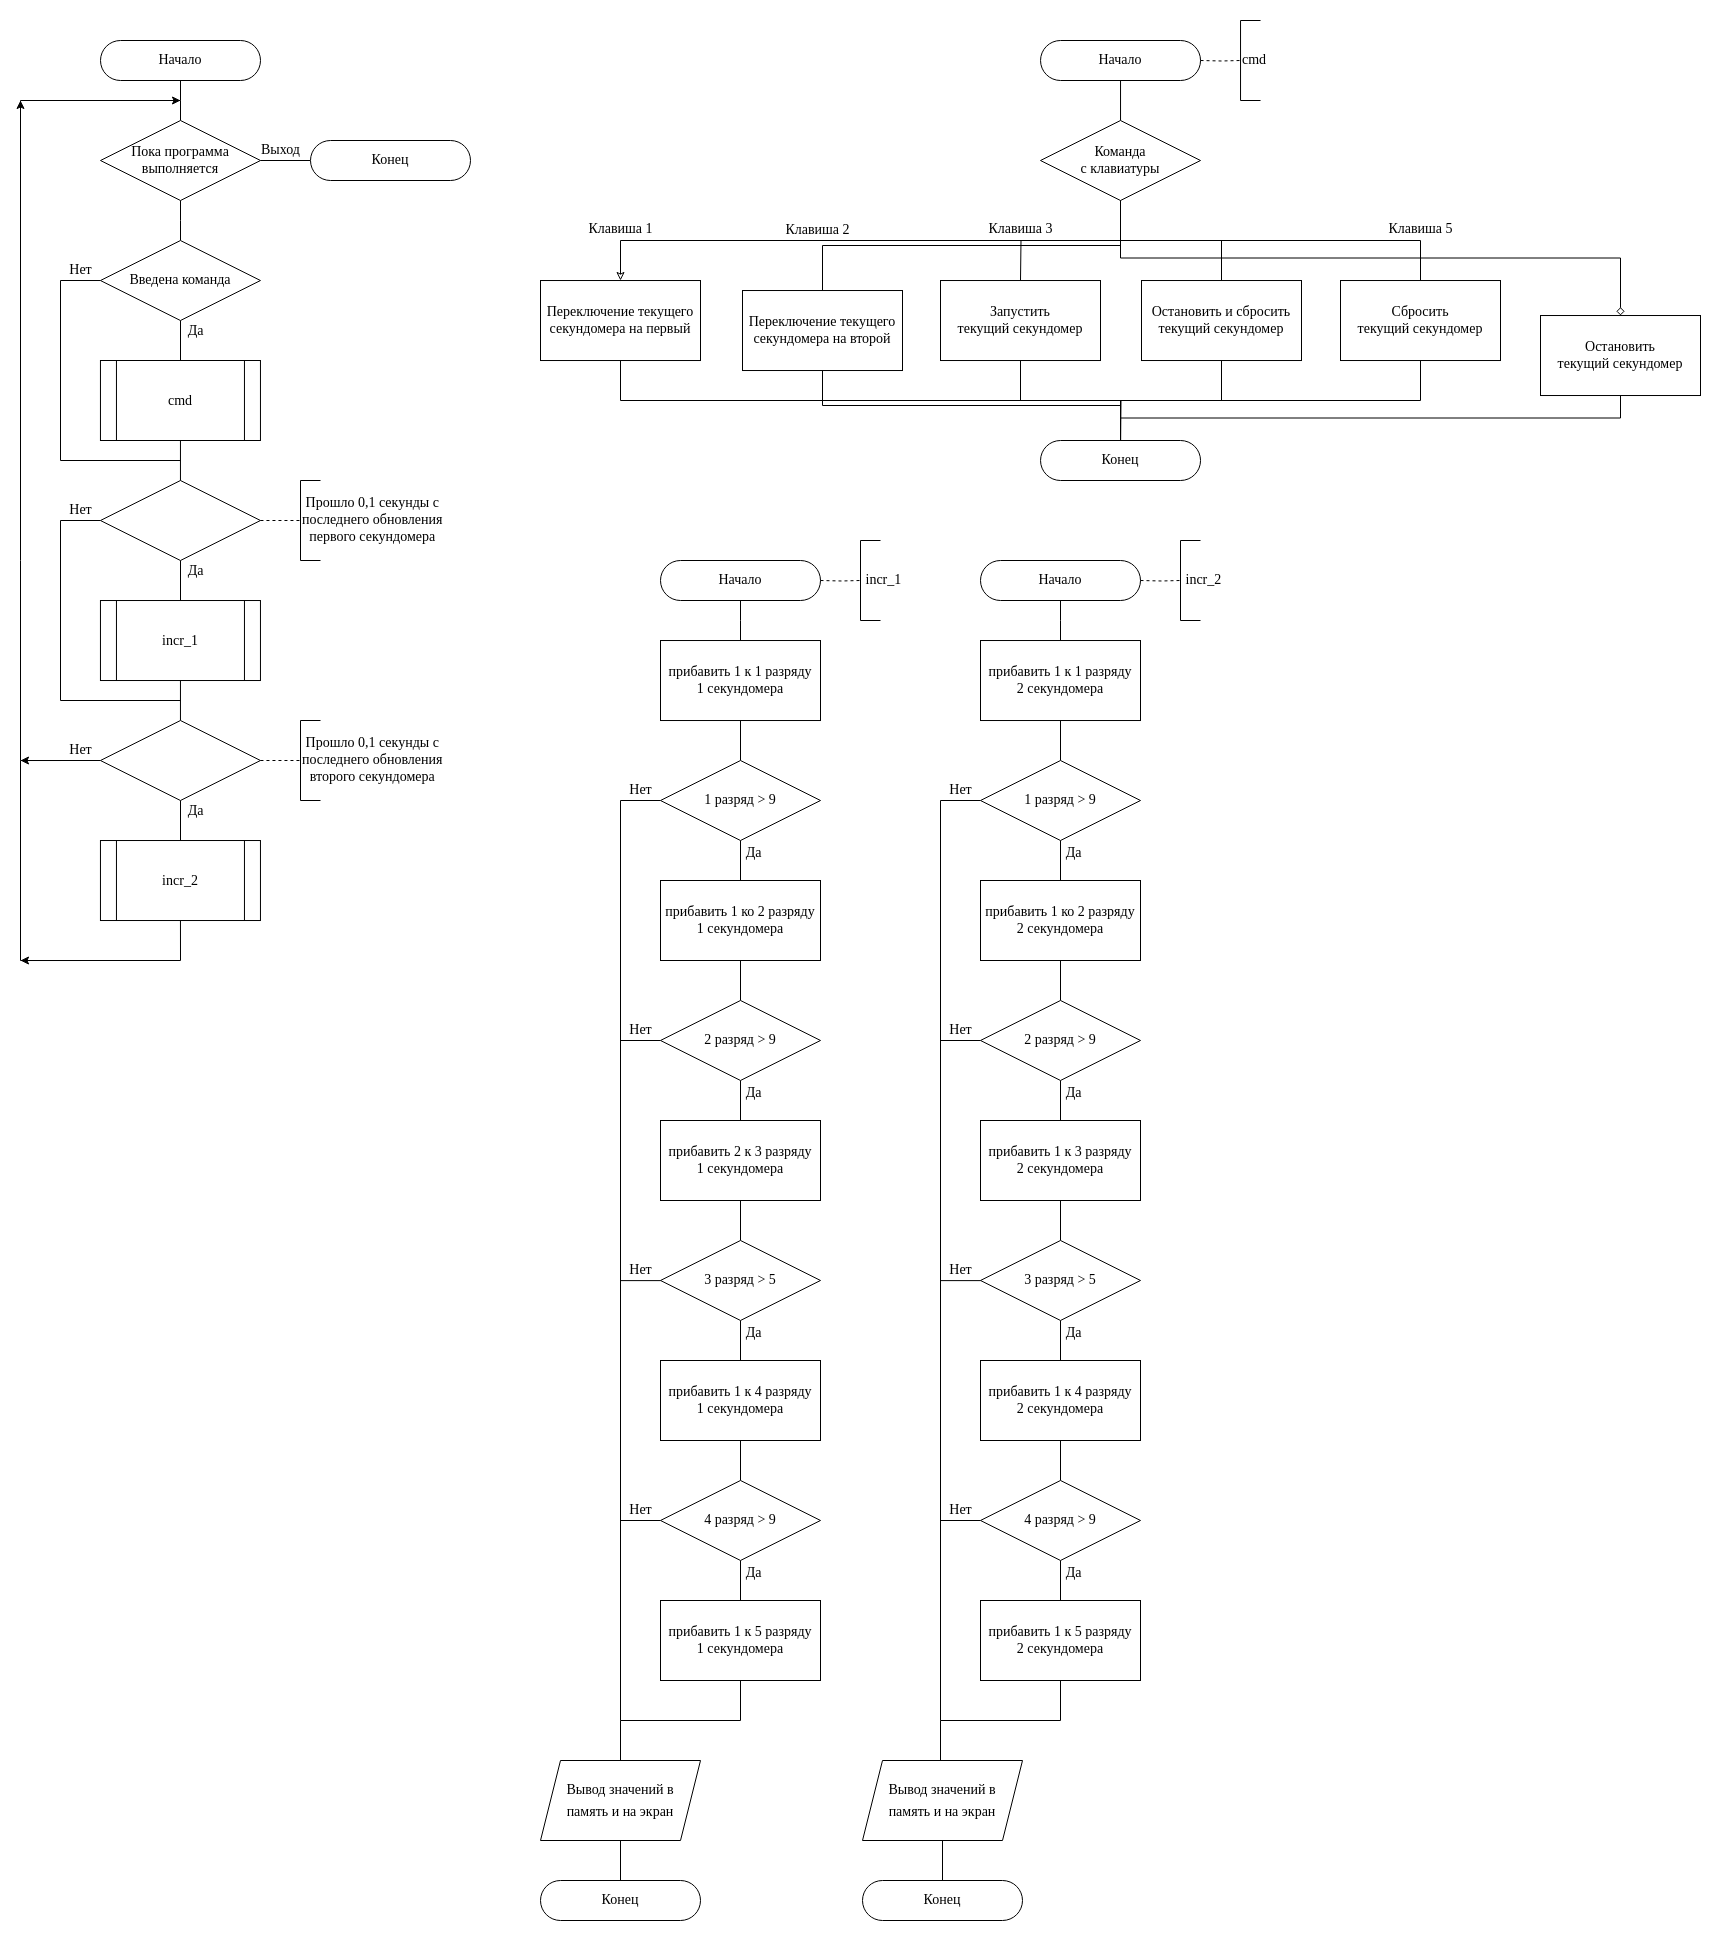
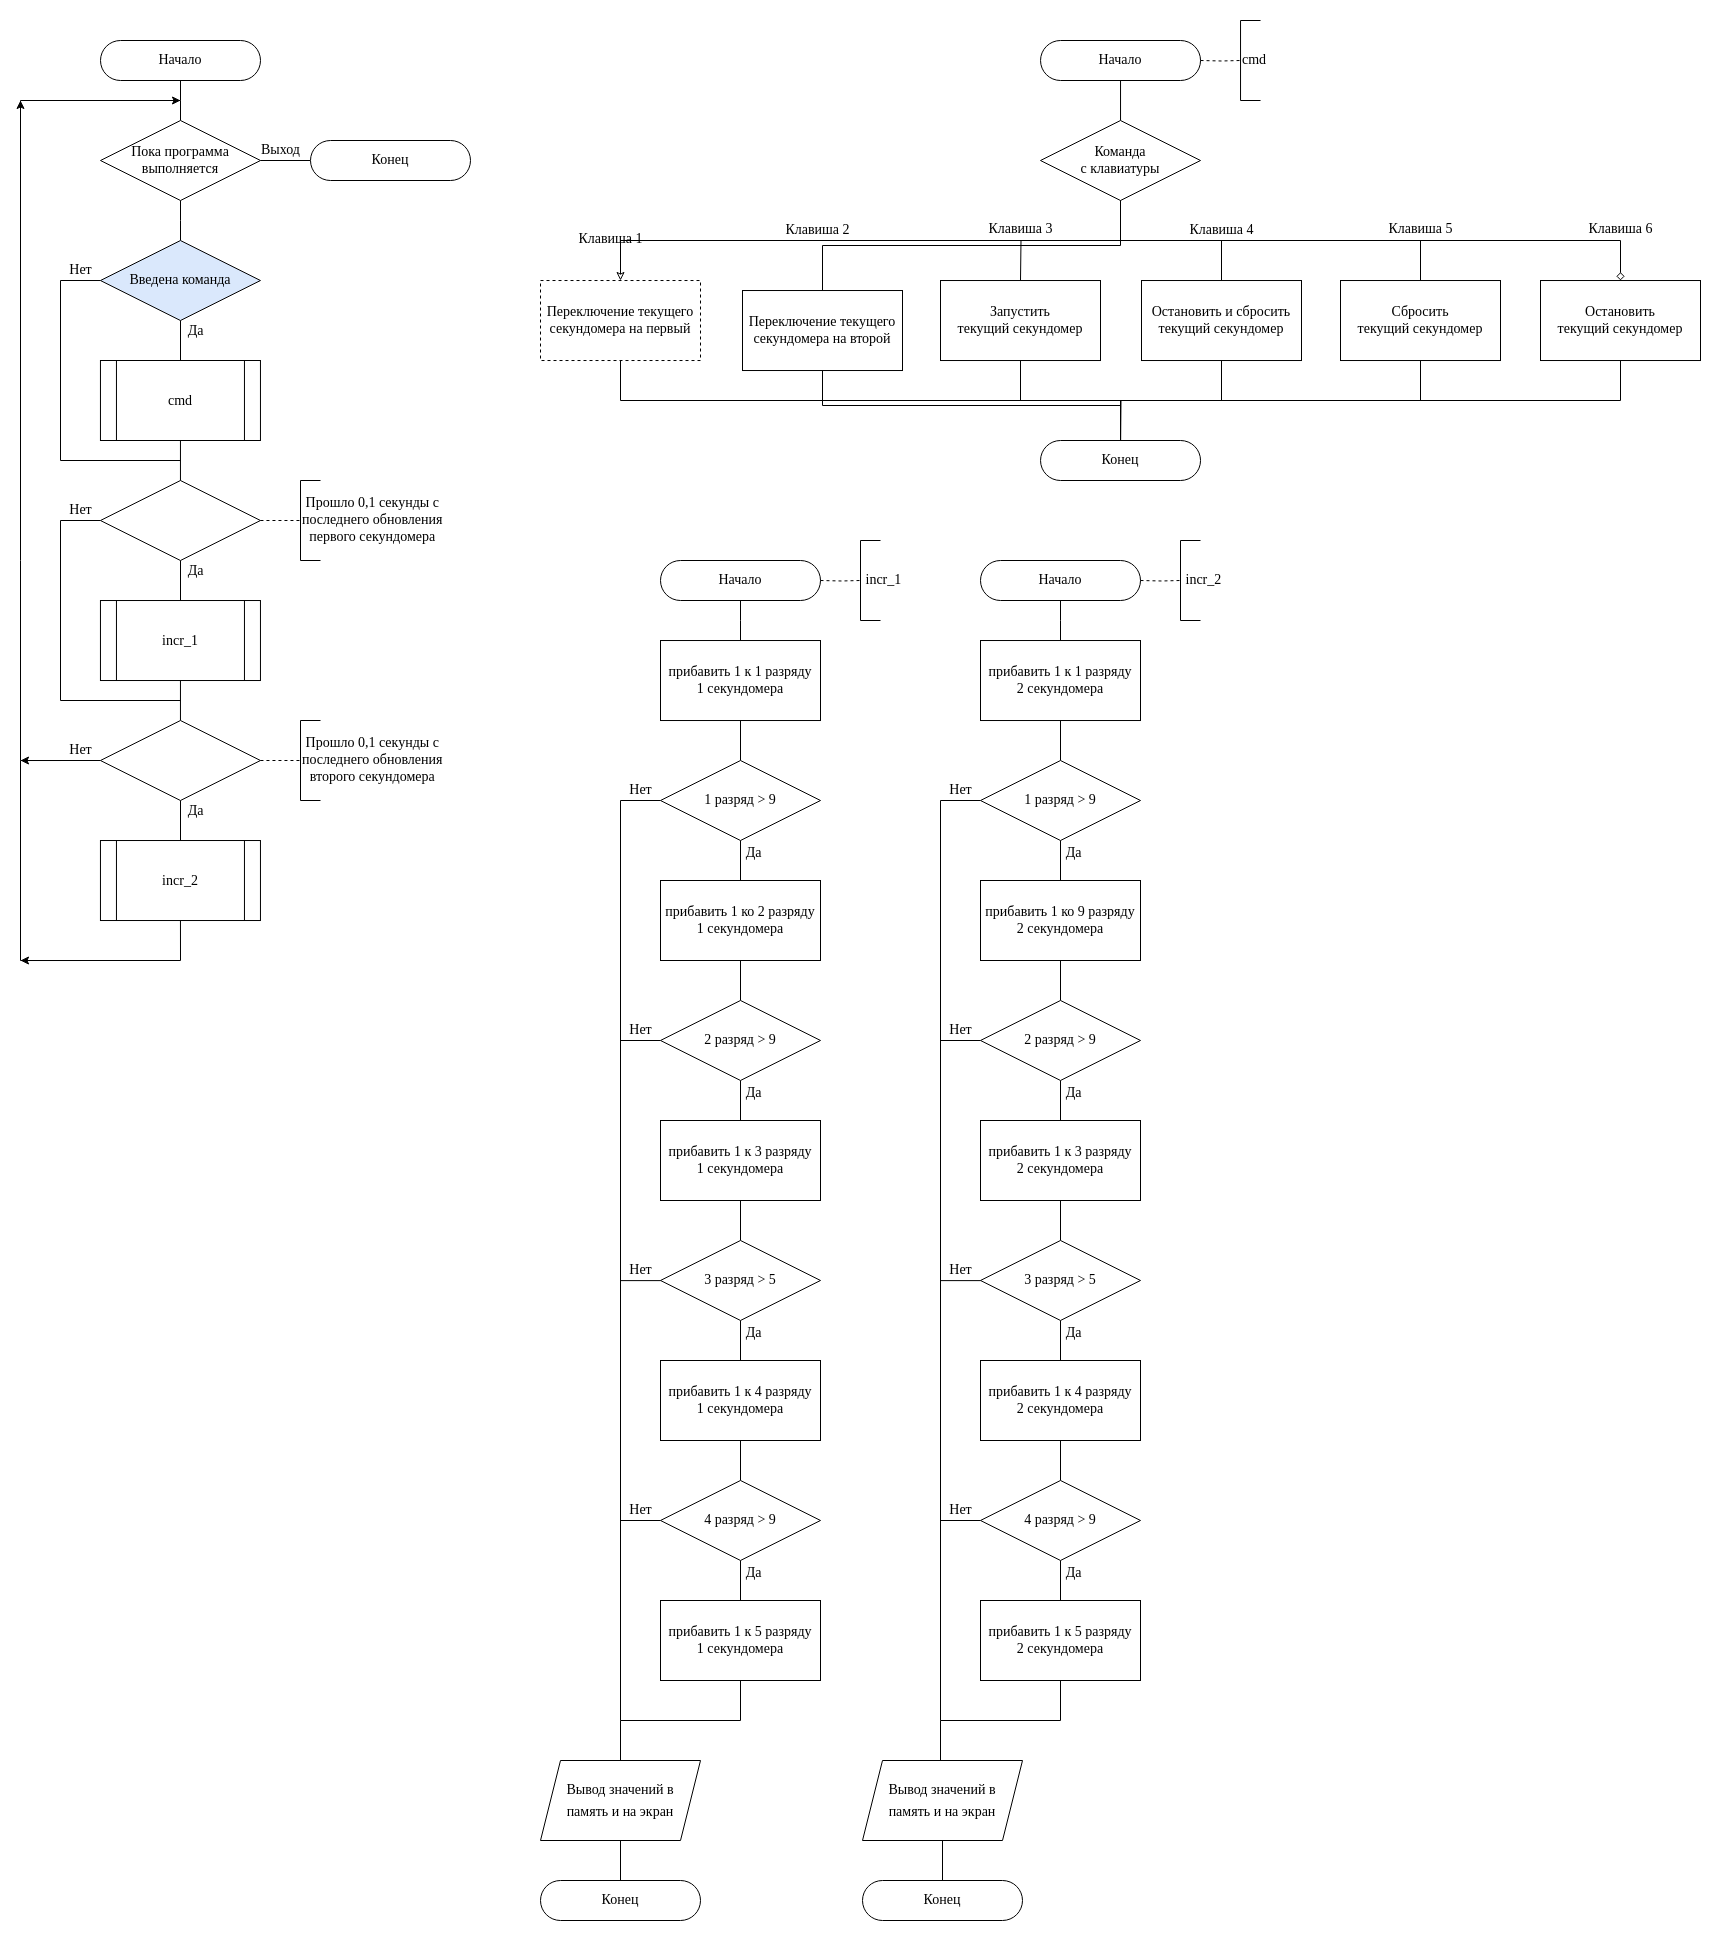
- <mxCell id="17" value="Клавиша 1" style="text;html=1;align=center;verticalAlign=middle;resizable=0;points=[];autosize=1;strokeColor=none;fillColor=none;fontSize=14;fontFamily=Times New Roman;" parent="1" vertex="1"><mxGeometry x="575" y="214" width="90" height="30" as="geometry" /></mxCell>
+ <mxCell id="17" value="Клавиша 1" style="text;html=1;align=center;verticalAlign=middle;resizable=0;points=[];autosize=1;strokeColor=none;fillColor=none;fontSize=14;fontFamily=Times New Roman;" parent="1" vertex="1"><mxGeometry x="565" y="224" width="90" height="30" as="geometry" /></mxCell>
+ <mxCell id="34" value="Клавиша 6" style="text;html=1;align=center;verticalAlign=middle;resizable=0;points=[];autosize=1;strokeColor=none;fillColor=none;fontSize=14;fontFamily=Times New Roman;" vertex="1" parent="1"><mxGeometry x="1575" y="214" width="90" height="30" as="geometry" /></mxCell>
+ <mxCell id="32" value="Клавиша 4" style="text;html=1;align=center;verticalAlign=middle;resizable=0;points=[];autosize=1;strokeColor=none;fillColor=none;fontSize=14;fontFamily=Times New Roman;" vertex="1" parent="1"><mxGeometry x="1176" y="215" width="90" height="30" as="geometry" /></mxCell>
- <mxCell id="137" value="Введена команда" style="rhombus;whiteSpace=wrap;html=1;fontSize=14;fontFamily=Times New Roman;fontStyle=0" vertex="1" parent="1"><mxGeometry x="99.96" y="240.02" width="160" height="80" as="geometry" /></mxCell>
+ <mxCell id="137" value="Введена команда" style="rhombus;whiteSpace=wrap;html=1;fontSize=14;fontFamily=Times New Roman;fontStyle=0;fillColor=#dae8fc;" vertex="1" parent="1"><mxGeometry x="99.96" y="240.02" width="160" height="80" as="geometry" /></mxCell>
- <mxCell id="19" value="Переключение текущего секундомера на первый" style="rounded=0;whiteSpace=wrap;html=1;fontSize=14;fontFamily=Times New Roman;fontStyle=0" vertex="1" parent="1"><mxGeometry x="540" y="280.02" width="160" height="80" as="geometry" /></mxCell>
+ <mxCell id="19" value="Переключение текущего секундомера на первый" style="rounded=0;whiteSpace=wrap;html=1;fontSize=14;fontFamily=Times New Roman;fontStyle=0;dashed=1;" vertex="1" parent="1"><mxGeometry x="540" y="280.02" width="160" height="80" as="geometry" /></mxCell>
- <mxCell id="27" value="Остановить&lt;br&gt;текущий секундомер" style="rounded=0;whiteSpace=wrap;html=1;fontSize=14;fontFamily=Times New Roman;fontStyle=0" vertex="1" parent="1"><mxGeometry x="1540" y="315.02" width="160" height="80" as="geometry" /></mxCell>
+ <mxCell id="27" value="Остановить&lt;br&gt;текущий секундомер" style="rounded=0;whiteSpace=wrap;html=1;fontSize=14;fontFamily=Times New Roman;fontStyle=0" vertex="1" parent="1"><mxGeometry x="1540" y="280.02" width="160" height="80" as="geometry" /></mxCell>
- <mxCell id="108" value="прибавить 1 ко 2 разряду 2 секундомера" style="rounded=0;whiteSpace=wrap;html=1;fontSize=14;fontFamily=Times New Roman;fontStyle=0" vertex="1" parent="1"><mxGeometry x="980" y="880" width="160" height="80" as="geometry" /></mxCell>
+ <mxCell id="108" value="прибавить 1 ко 9 разряду 2 секундомера" style="rounded=0;whiteSpace=wrap;html=1;fontSize=14;fontFamily=Times New Roman;fontStyle=0" vertex="1" parent="1"><mxGeometry x="980" y="880" width="160" height="80" as="geometry" /></mxCell>
- <mxCell id="84" value="прибавить 2 к 3 разряду&lt;br&gt;1 секундомера" style="rounded=0;whiteSpace=wrap;html=1;fontSize=14;fontFamily=Times New Roman;fontStyle=0" vertex="1" parent="1"><mxGeometry x="660" y="1120" width="160" height="80" as="geometry" /></mxCell>
+ <mxCell id="84" value="прибавить 1 к 3 разряду&lt;br&gt;1 секундомера" style="rounded=0;whiteSpace=wrap;html=1;fontSize=14;fontFamily=Times New Roman;fontStyle=0" vertex="1" parent="1"><mxGeometry x="660" y="1120" width="160" height="80" as="geometry" /></mxCell>
